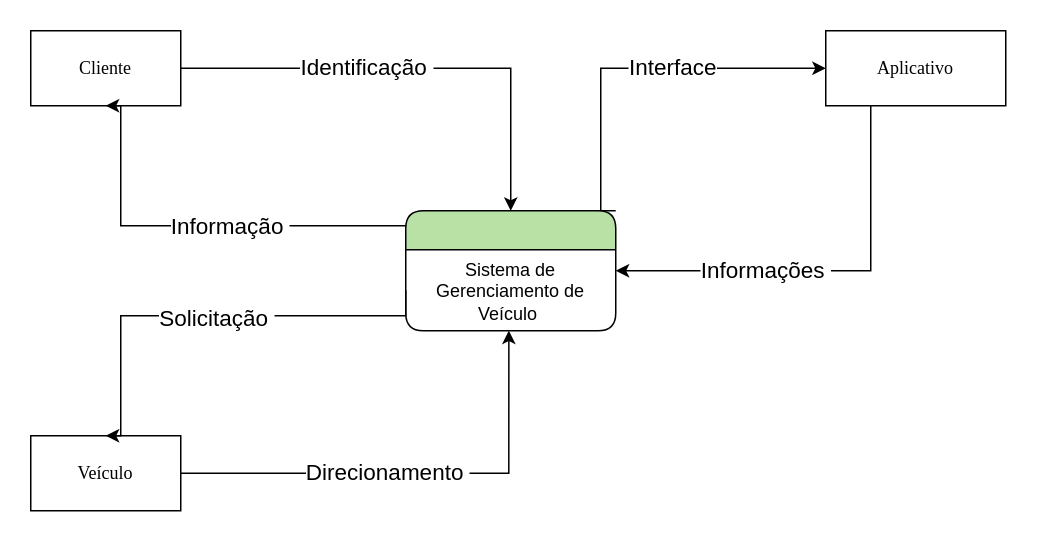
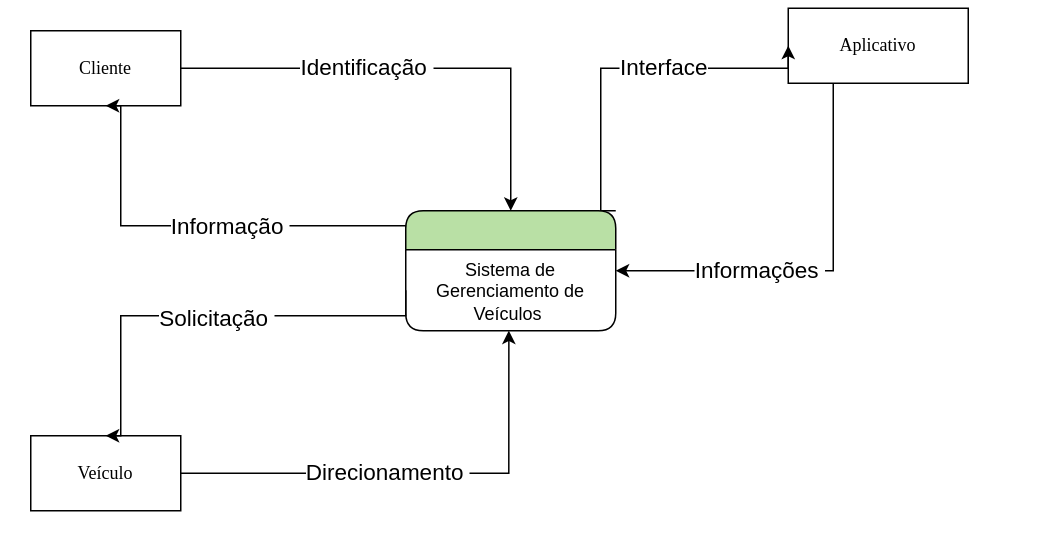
- <mxCell id="4" value="Aplicativo" style="whiteSpace=wrap;html=1;rounded=0;shadow=0;comic=0;labelBackgroundColor=none;strokeWidth=1;fontFamily=Verdana;fontSize=12;align=center;" parent="1" vertex="1"><mxGeometry x="550" y="20" width="120" height="50" as="geometry" /></mxCell>
+ <mxCell id="4" value="Aplicativo" style="whiteSpace=wrap;html=1;rounded=0;shadow=0;comic=0;labelBackgroundColor=none;strokeWidth=1;fontFamily=Verdana;fontSize=12;align=center;" parent="1" vertex="1"><mxGeometry x="525" y="5" width="120" height="50" as="geometry" /></mxCell>
- <mxCell id="13" value="Sistema de Gerenciamento de Veículo&amp;nbsp;" style="text;html=1;strokeColor=none;fillColor=none;spacingLeft=4;spacingRight=4;whiteSpace=wrap;overflow=hidden;rotatable=0;points=[[0,0.5],[1,0.5]];portConstraint=eastwest;align=center;" parent="12" vertex="1"><mxGeometry y="26" width="140" height="54" as="geometry" /></mxCell>
+ <mxCell id="13" value="Sistema de Gerenciamento de Veículos&amp;nbsp;" style="text;html=1;strokeColor=none;fillColor=none;spacingLeft=4;spacingRight=4;whiteSpace=wrap;overflow=hidden;rotatable=0;points=[[0,0.5],[1,0.5]];portConstraint=eastwest;align=center;" parent="12" vertex="1"><mxGeometry y="26" width="140" height="54" as="geometry" /></mxCell>
